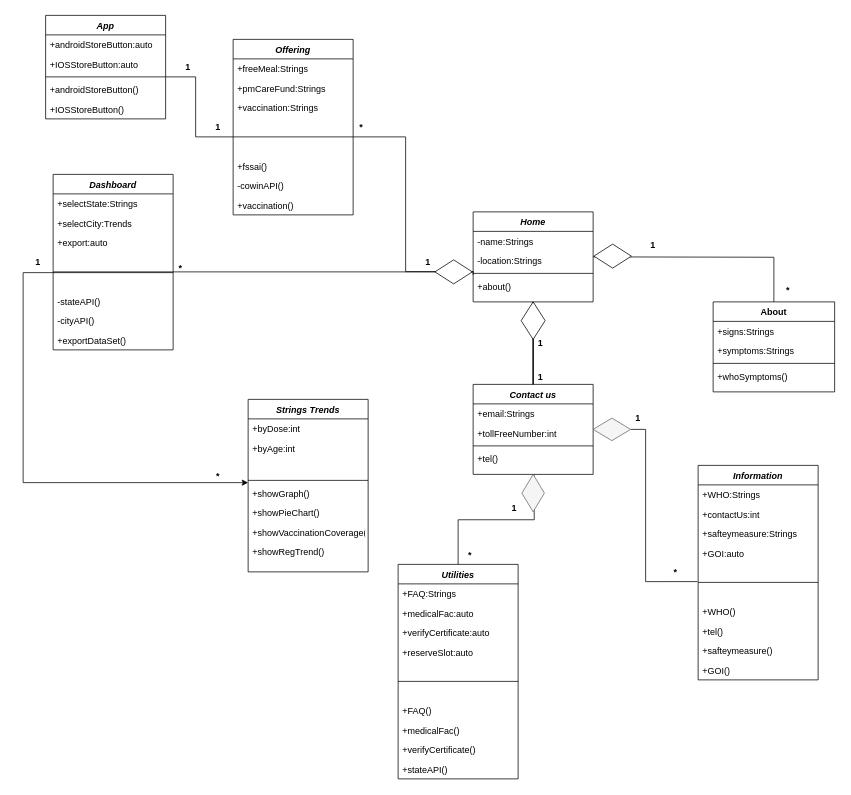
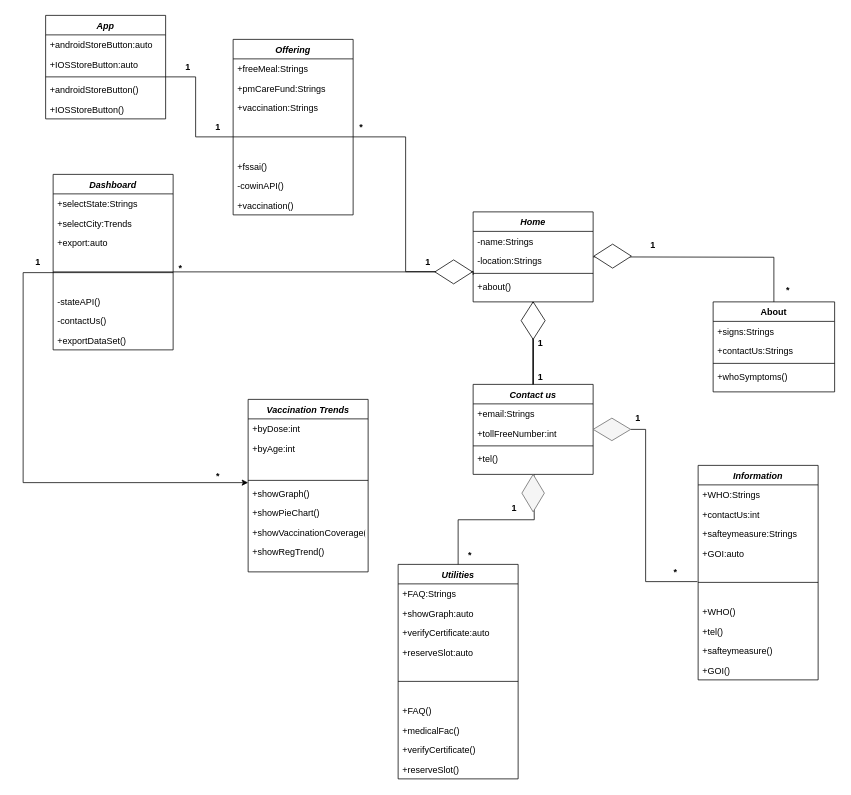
- <mxCell id="26" value="-cityAPI()" style="text;align=left;verticalAlign=top;spacingLeft=4;spacingRight=4;overflow=hidden;rotatable=0;points=[[0,0.5],[1,0.5]];portConstraint=eastwest;" parent="20" vertex="1"><mxGeometry y="182" width="160" height="26" as="geometry" /></mxCell>
+ <mxCell id="26" value="-contactUs()" style="text;align=left;verticalAlign=top;spacingLeft=4;spacingRight=4;overflow=hidden;rotatable=0;points=[[0,0.5],[1,0.5]];portConstraint=eastwest;" parent="20" vertex="1"><mxGeometry y="182" width="160" height="26" as="geometry" /></mxCell>
- <mxCell id="9" value="+symptoms:Strings" style="text;align=left;verticalAlign=top;spacingLeft=4;spacingRight=4;overflow=hidden;rotatable=0;points=[[0,0.5],[1,0.5]];portConstraint=eastwest;rounded=0;shadow=0;html=0;" parent="7" vertex="1"><mxGeometry y="52" width="162" height="26" as="geometry" /></mxCell>
+ <mxCell id="9" value="+contactUs:Strings" style="text;align=left;verticalAlign=top;spacingLeft=4;spacingRight=4;overflow=hidden;rotatable=0;points=[[0,0.5],[1,0.5]];portConstraint=eastwest;rounded=0;shadow=0;html=0;" parent="7" vertex="1"><mxGeometry y="52" width="162" height="26" as="geometry" /></mxCell>
- <mxCell id="28" value="Strings Trends" style="swimlane;fontStyle=3;align=center;verticalAlign=top;childLayout=stackLayout;horizontal=1;startSize=26;horizontalStack=0;resizeParent=1;resizeLast=0;collapsible=1;marginBottom=0;rounded=0;shadow=0;strokeWidth=1;" parent="1" vertex="1"><mxGeometry x="330" y="532" width="160" height="230" as="geometry"><mxRectangle x="230" y="90" width="160" height="26" as="alternateBounds" /></mxGeometry></mxCell>
+ <mxCell id="28" value="Vaccination Trends" style="swimlane;fontStyle=3;align=center;verticalAlign=top;childLayout=stackLayout;horizontal=1;startSize=26;horizontalStack=0;resizeParent=1;resizeLast=0;collapsible=1;marginBottom=0;rounded=0;shadow=0;strokeWidth=1;" parent="1" vertex="1"><mxGeometry x="330" y="532" width="160" height="230" as="geometry"><mxRectangle x="230" y="90" width="160" height="26" as="alternateBounds" /></mxGeometry></mxCell>
- <mxCell id="44" value="+medicalFac:auto" style="text;align=left;verticalAlign=top;spacingLeft=4;spacingRight=4;overflow=hidden;rotatable=0;points=[[0,0.5],[1,0.5]];portConstraint=eastwest;rounded=0;shadow=0;html=0;" vertex="1" parent="42"><mxGeometry y="52" width="160" height="26" as="geometry" /></mxCell>
+ <mxCell id="44" value="+showGraph:auto" style="text;align=left;verticalAlign=top;spacingLeft=4;spacingRight=4;overflow=hidden;rotatable=0;points=[[0,0.5],[1,0.5]];portConstraint=eastwest;rounded=0;shadow=0;html=0;" vertex="1" parent="42"><mxGeometry y="52" width="160" height="26" as="geometry" /></mxCell>
- <mxCell id="51" value="+stateAPI()" style="text;align=left;verticalAlign=top;spacingLeft=4;spacingRight=4;overflow=hidden;rotatable=0;points=[[0,0.5],[1,0.5]];portConstraint=eastwest;" vertex="1" parent="42"><mxGeometry y="260" width="160" height="26" as="geometry" /></mxCell>
+ <mxCell id="51" value="+reserveSlot()" style="text;align=left;verticalAlign=top;spacingLeft=4;spacingRight=4;overflow=hidden;rotatable=0;points=[[0,0.5],[1,0.5]];portConstraint=eastwest;" vertex="1" parent="42"><mxGeometry y="260" width="160" height="26" as="geometry" /></mxCell>
